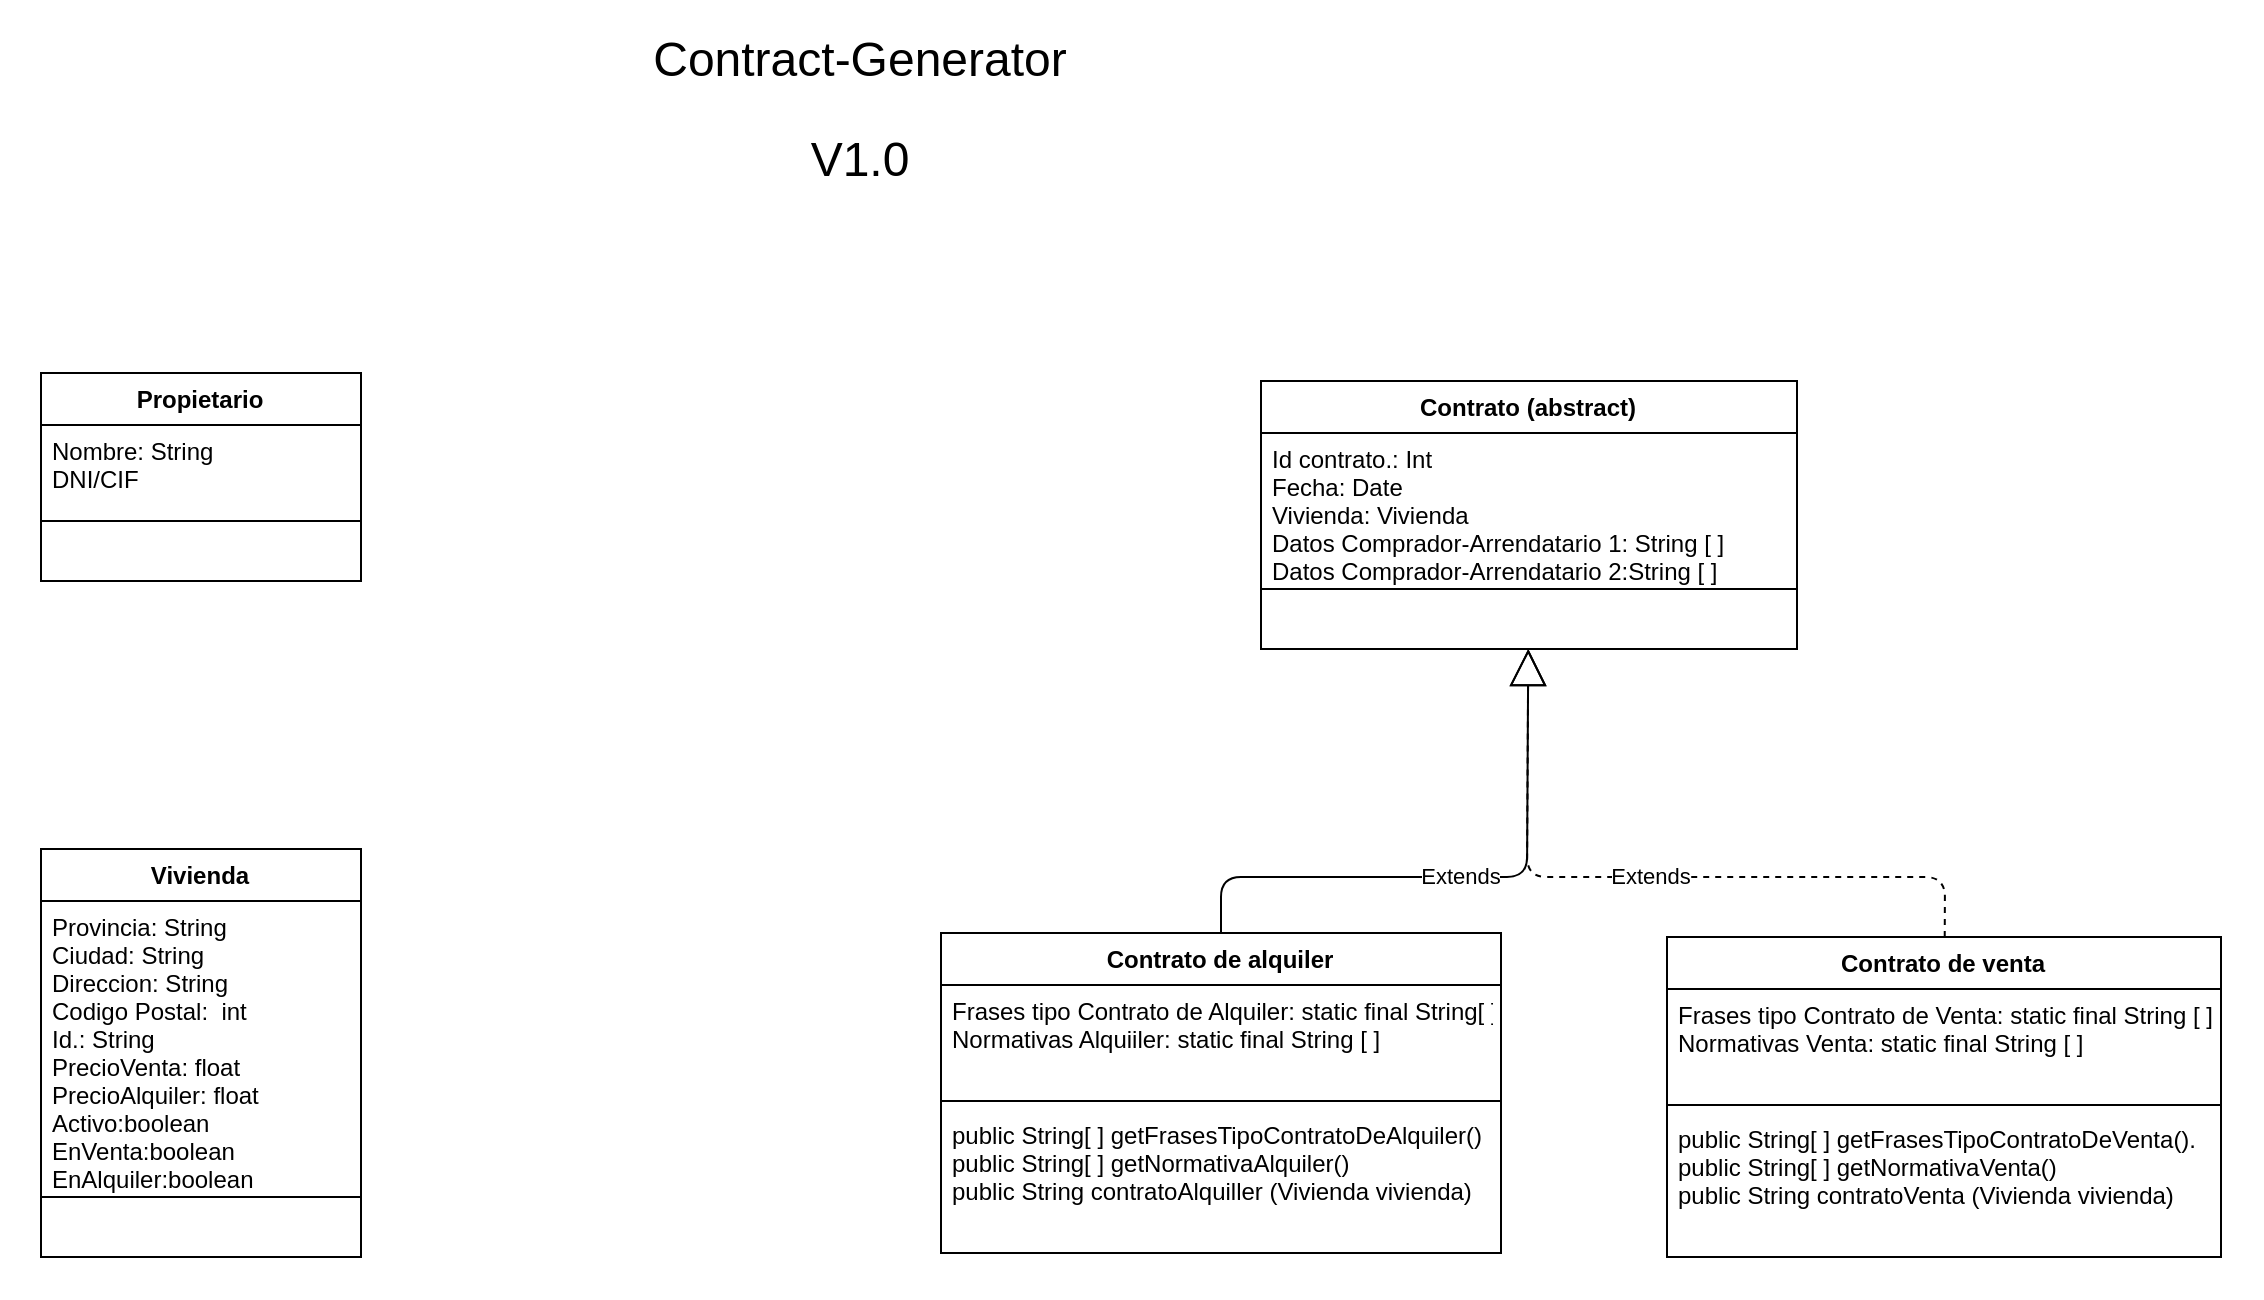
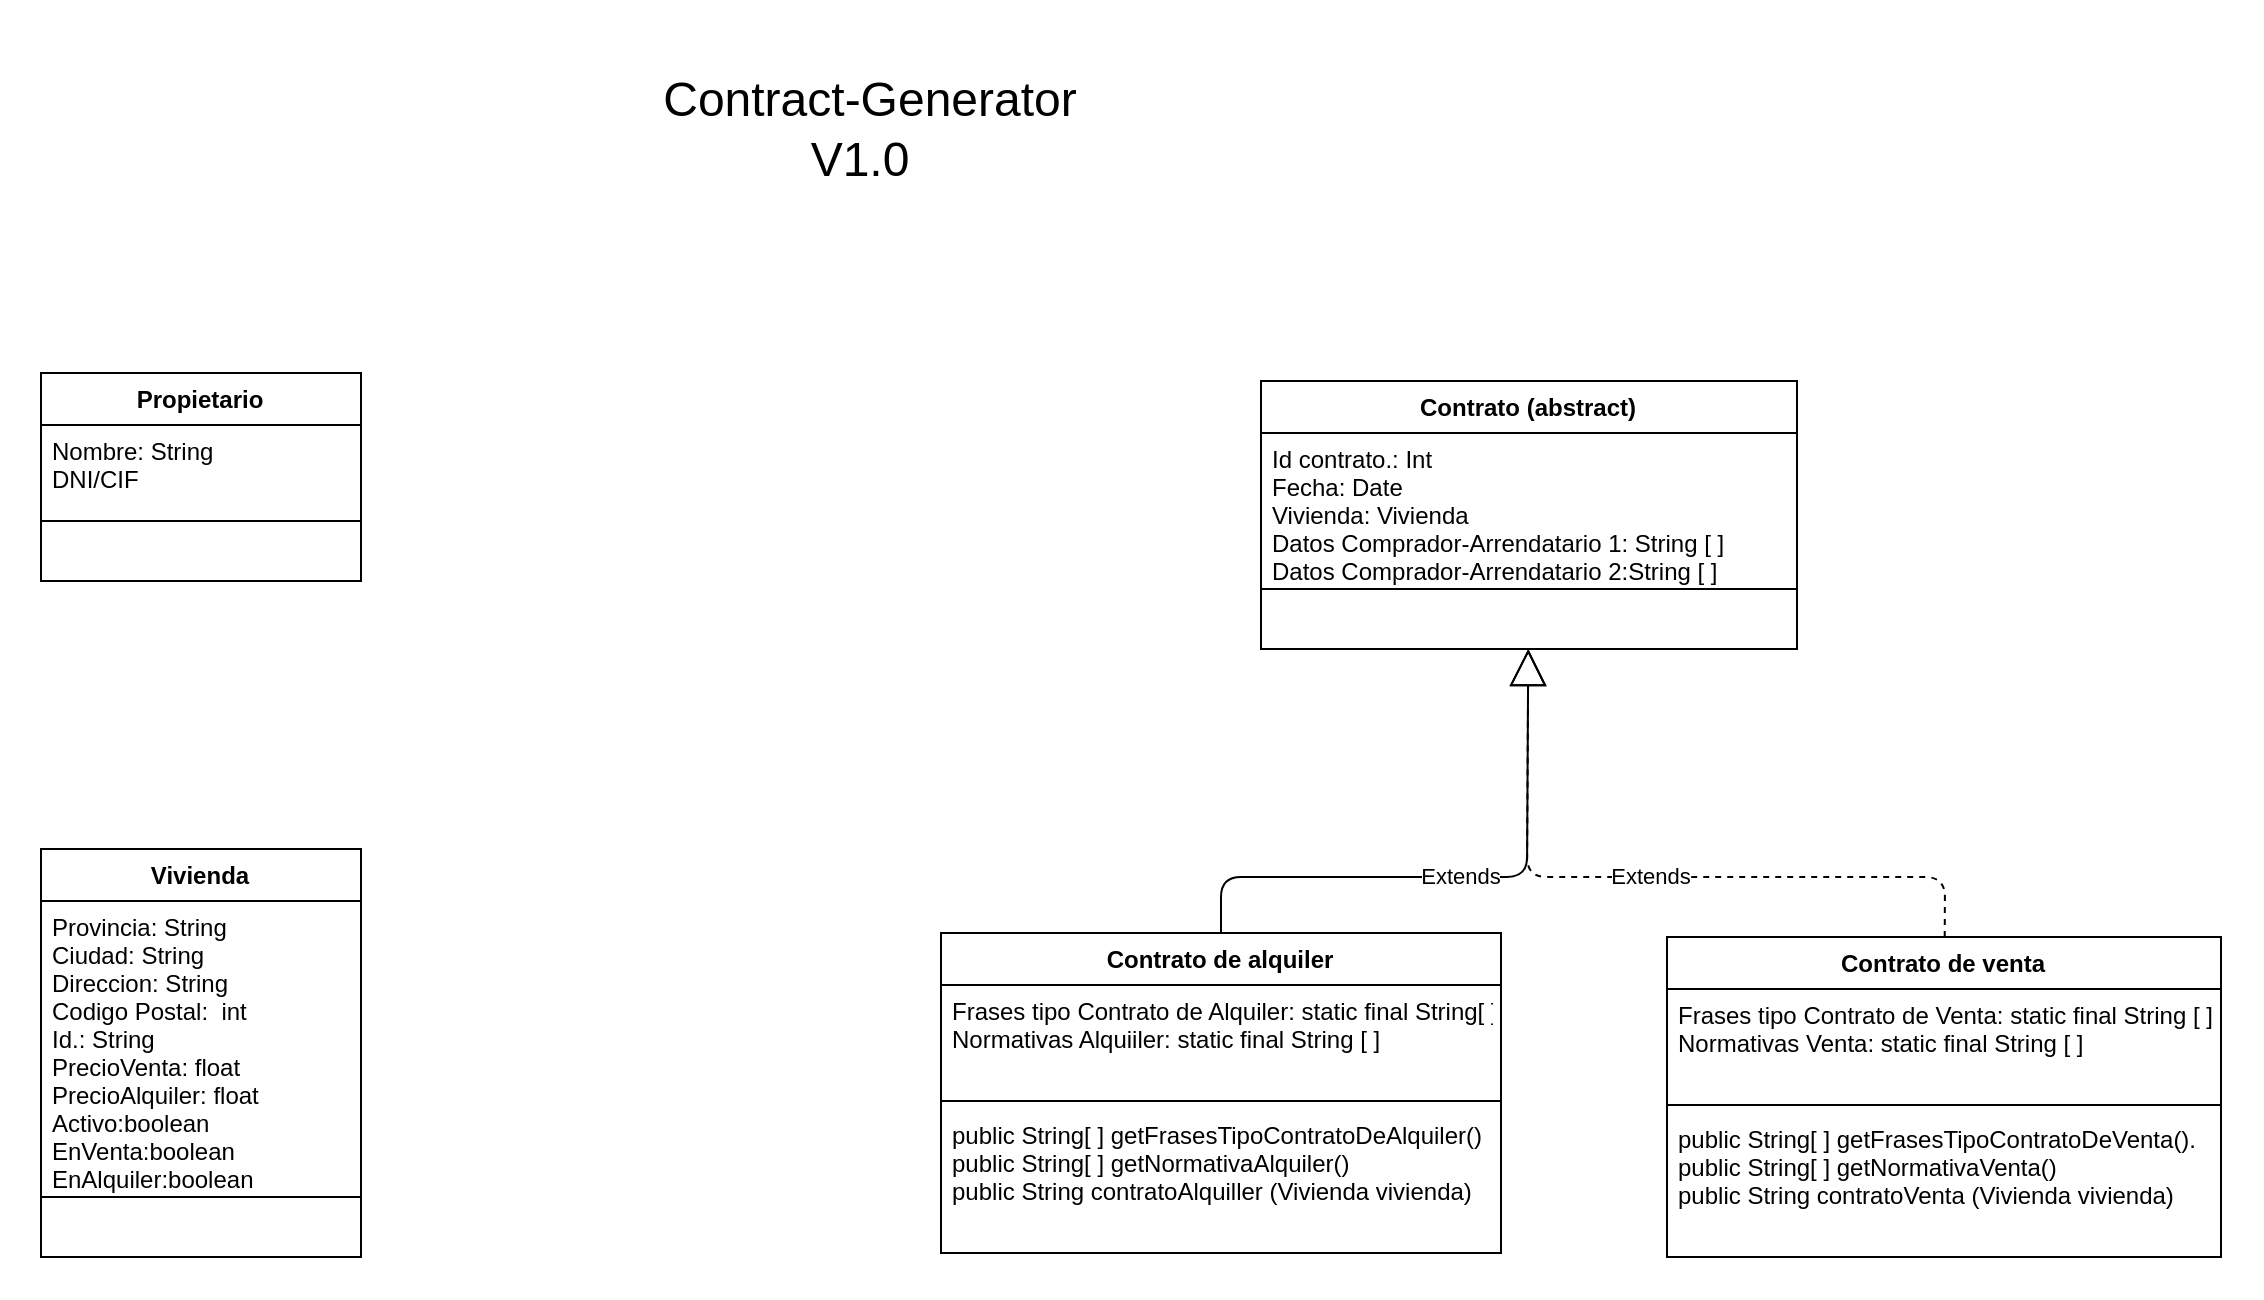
- <mxCell id="4" value="Contract-Generator" style="text;html=1;strokeColor=none;fillColor=none;align=center;verticalAlign=middle;whiteSpace=wrap;rounded=0;fontSize=24;" parent="1" vertex="1"><mxGeometry x="320" y="20" width="220" height="20" as="geometry" /></mxCell>
+ <mxCell id="4" value="Contract-Generator" style="text;html=1;strokeColor=none;fillColor=none;align=center;verticalAlign=middle;whiteSpace=wrap;rounded=0;fontSize=24;" parent="1" vertex="1"><mxGeometry x="325" y="40" width="220" height="20" as="geometry" /></mxCell>
